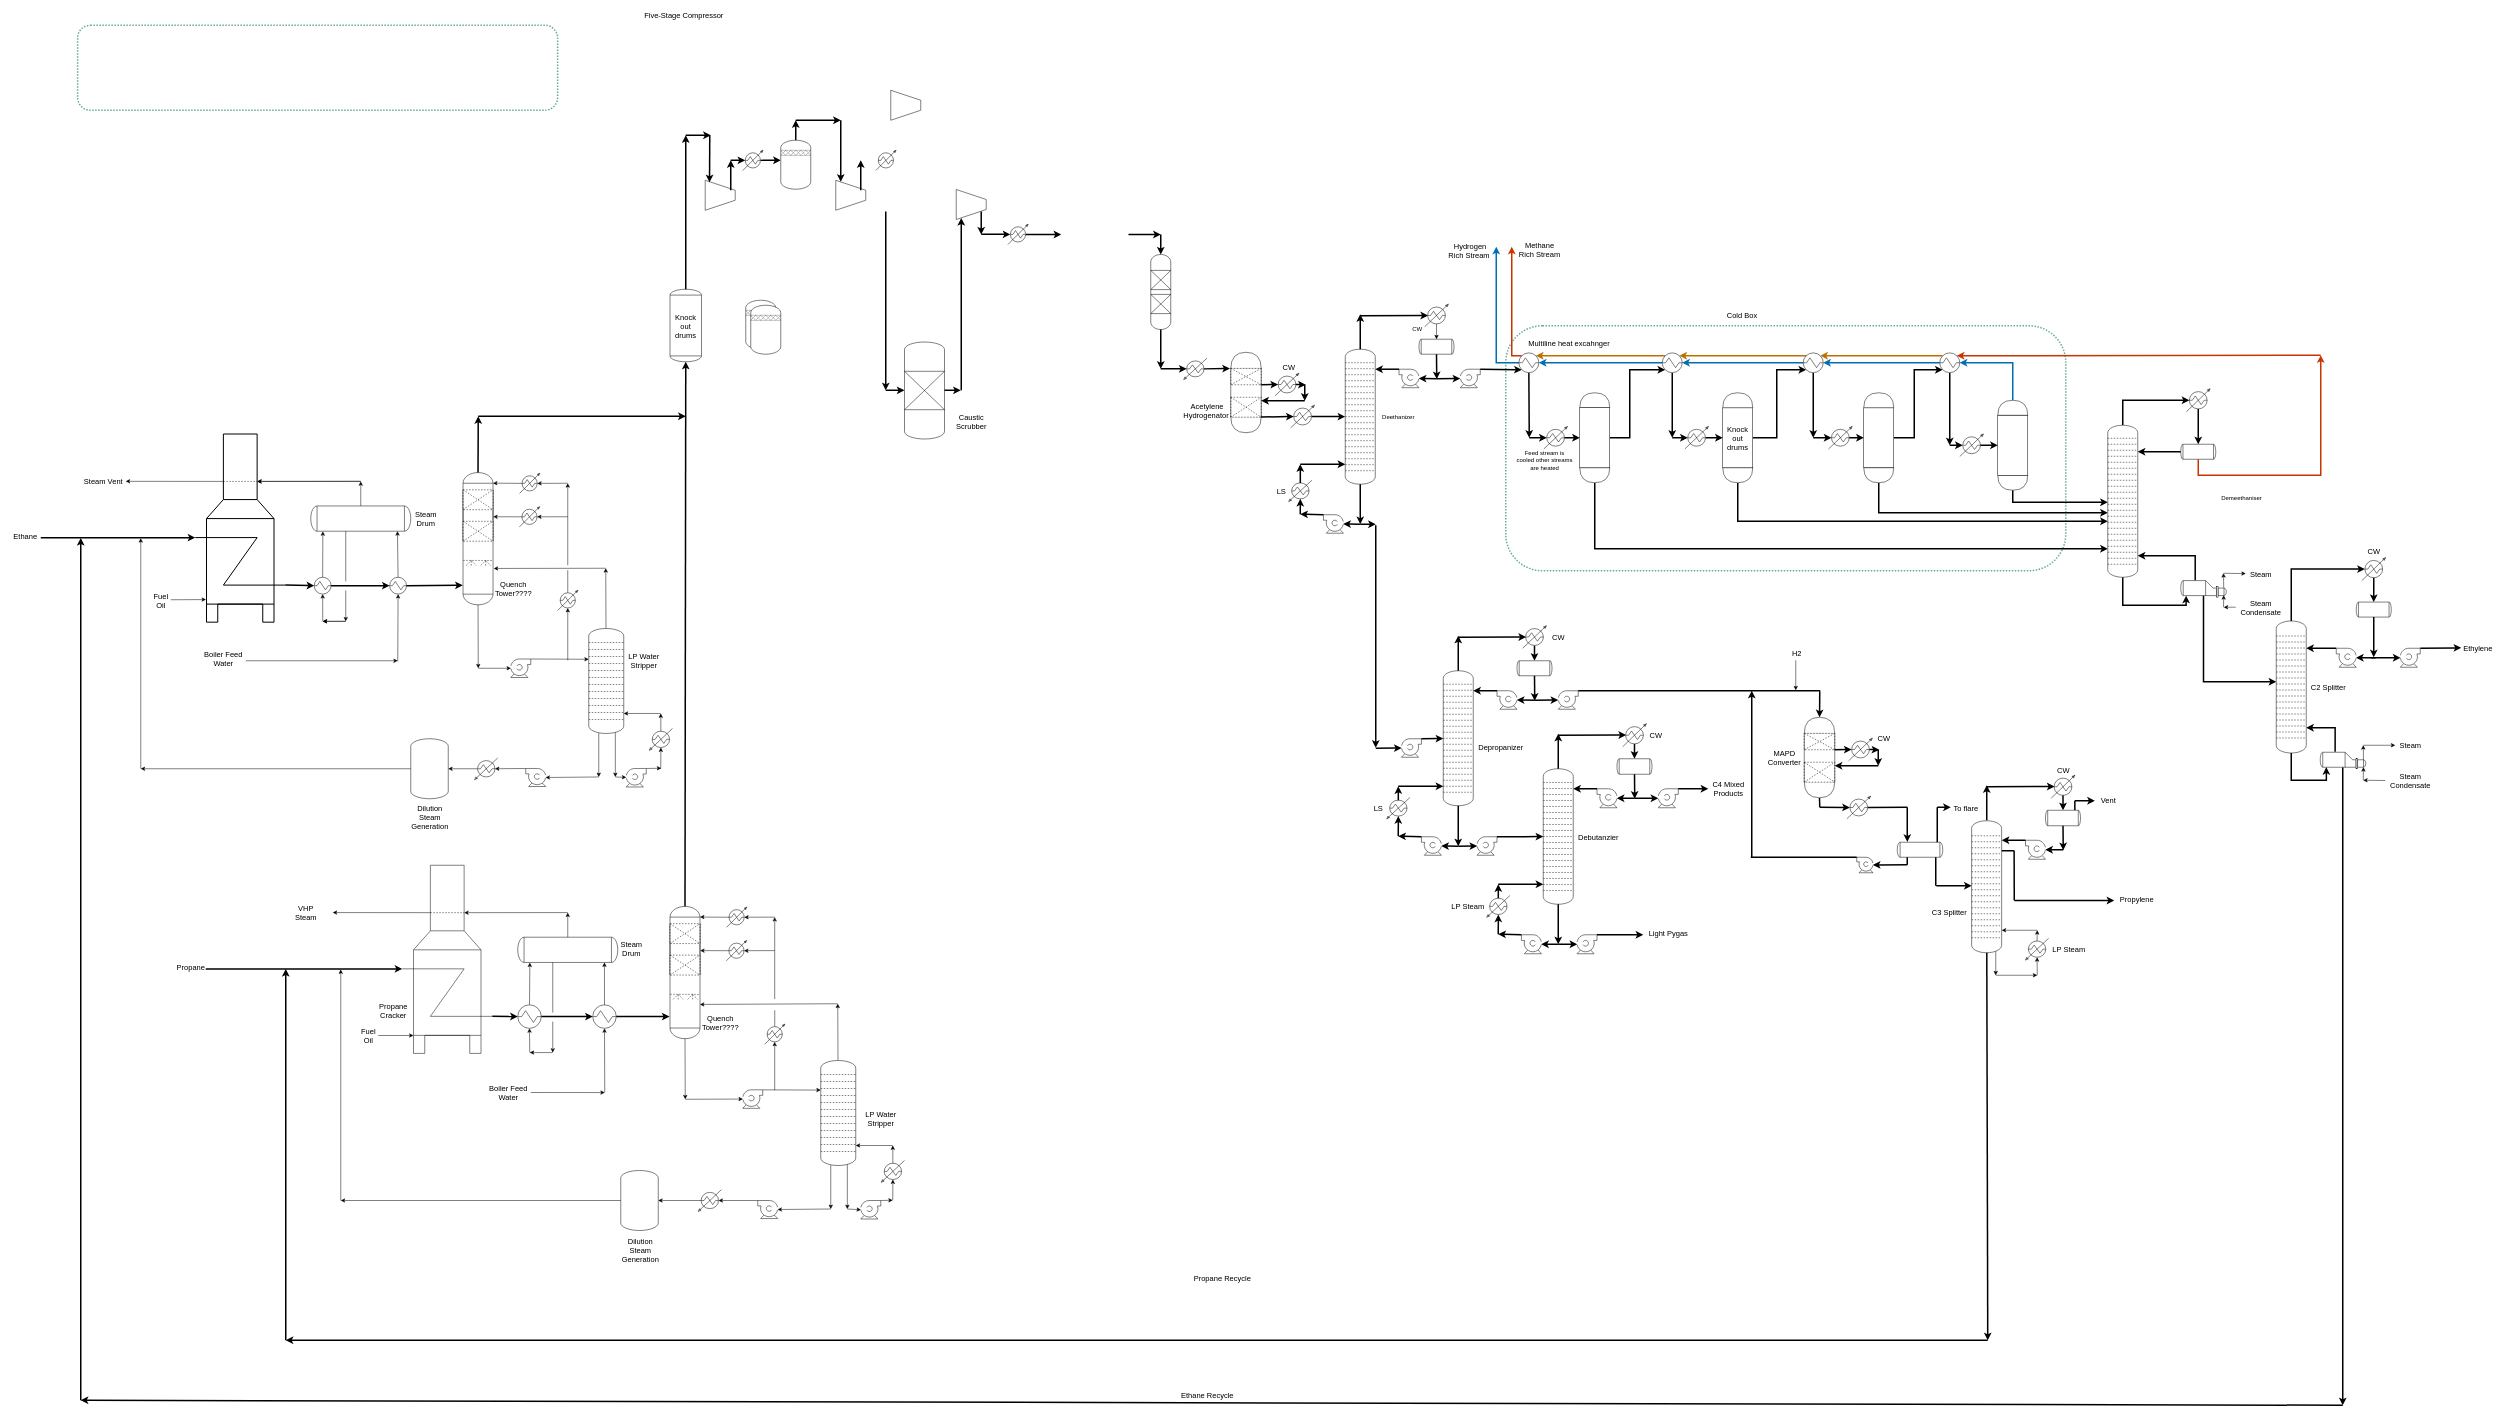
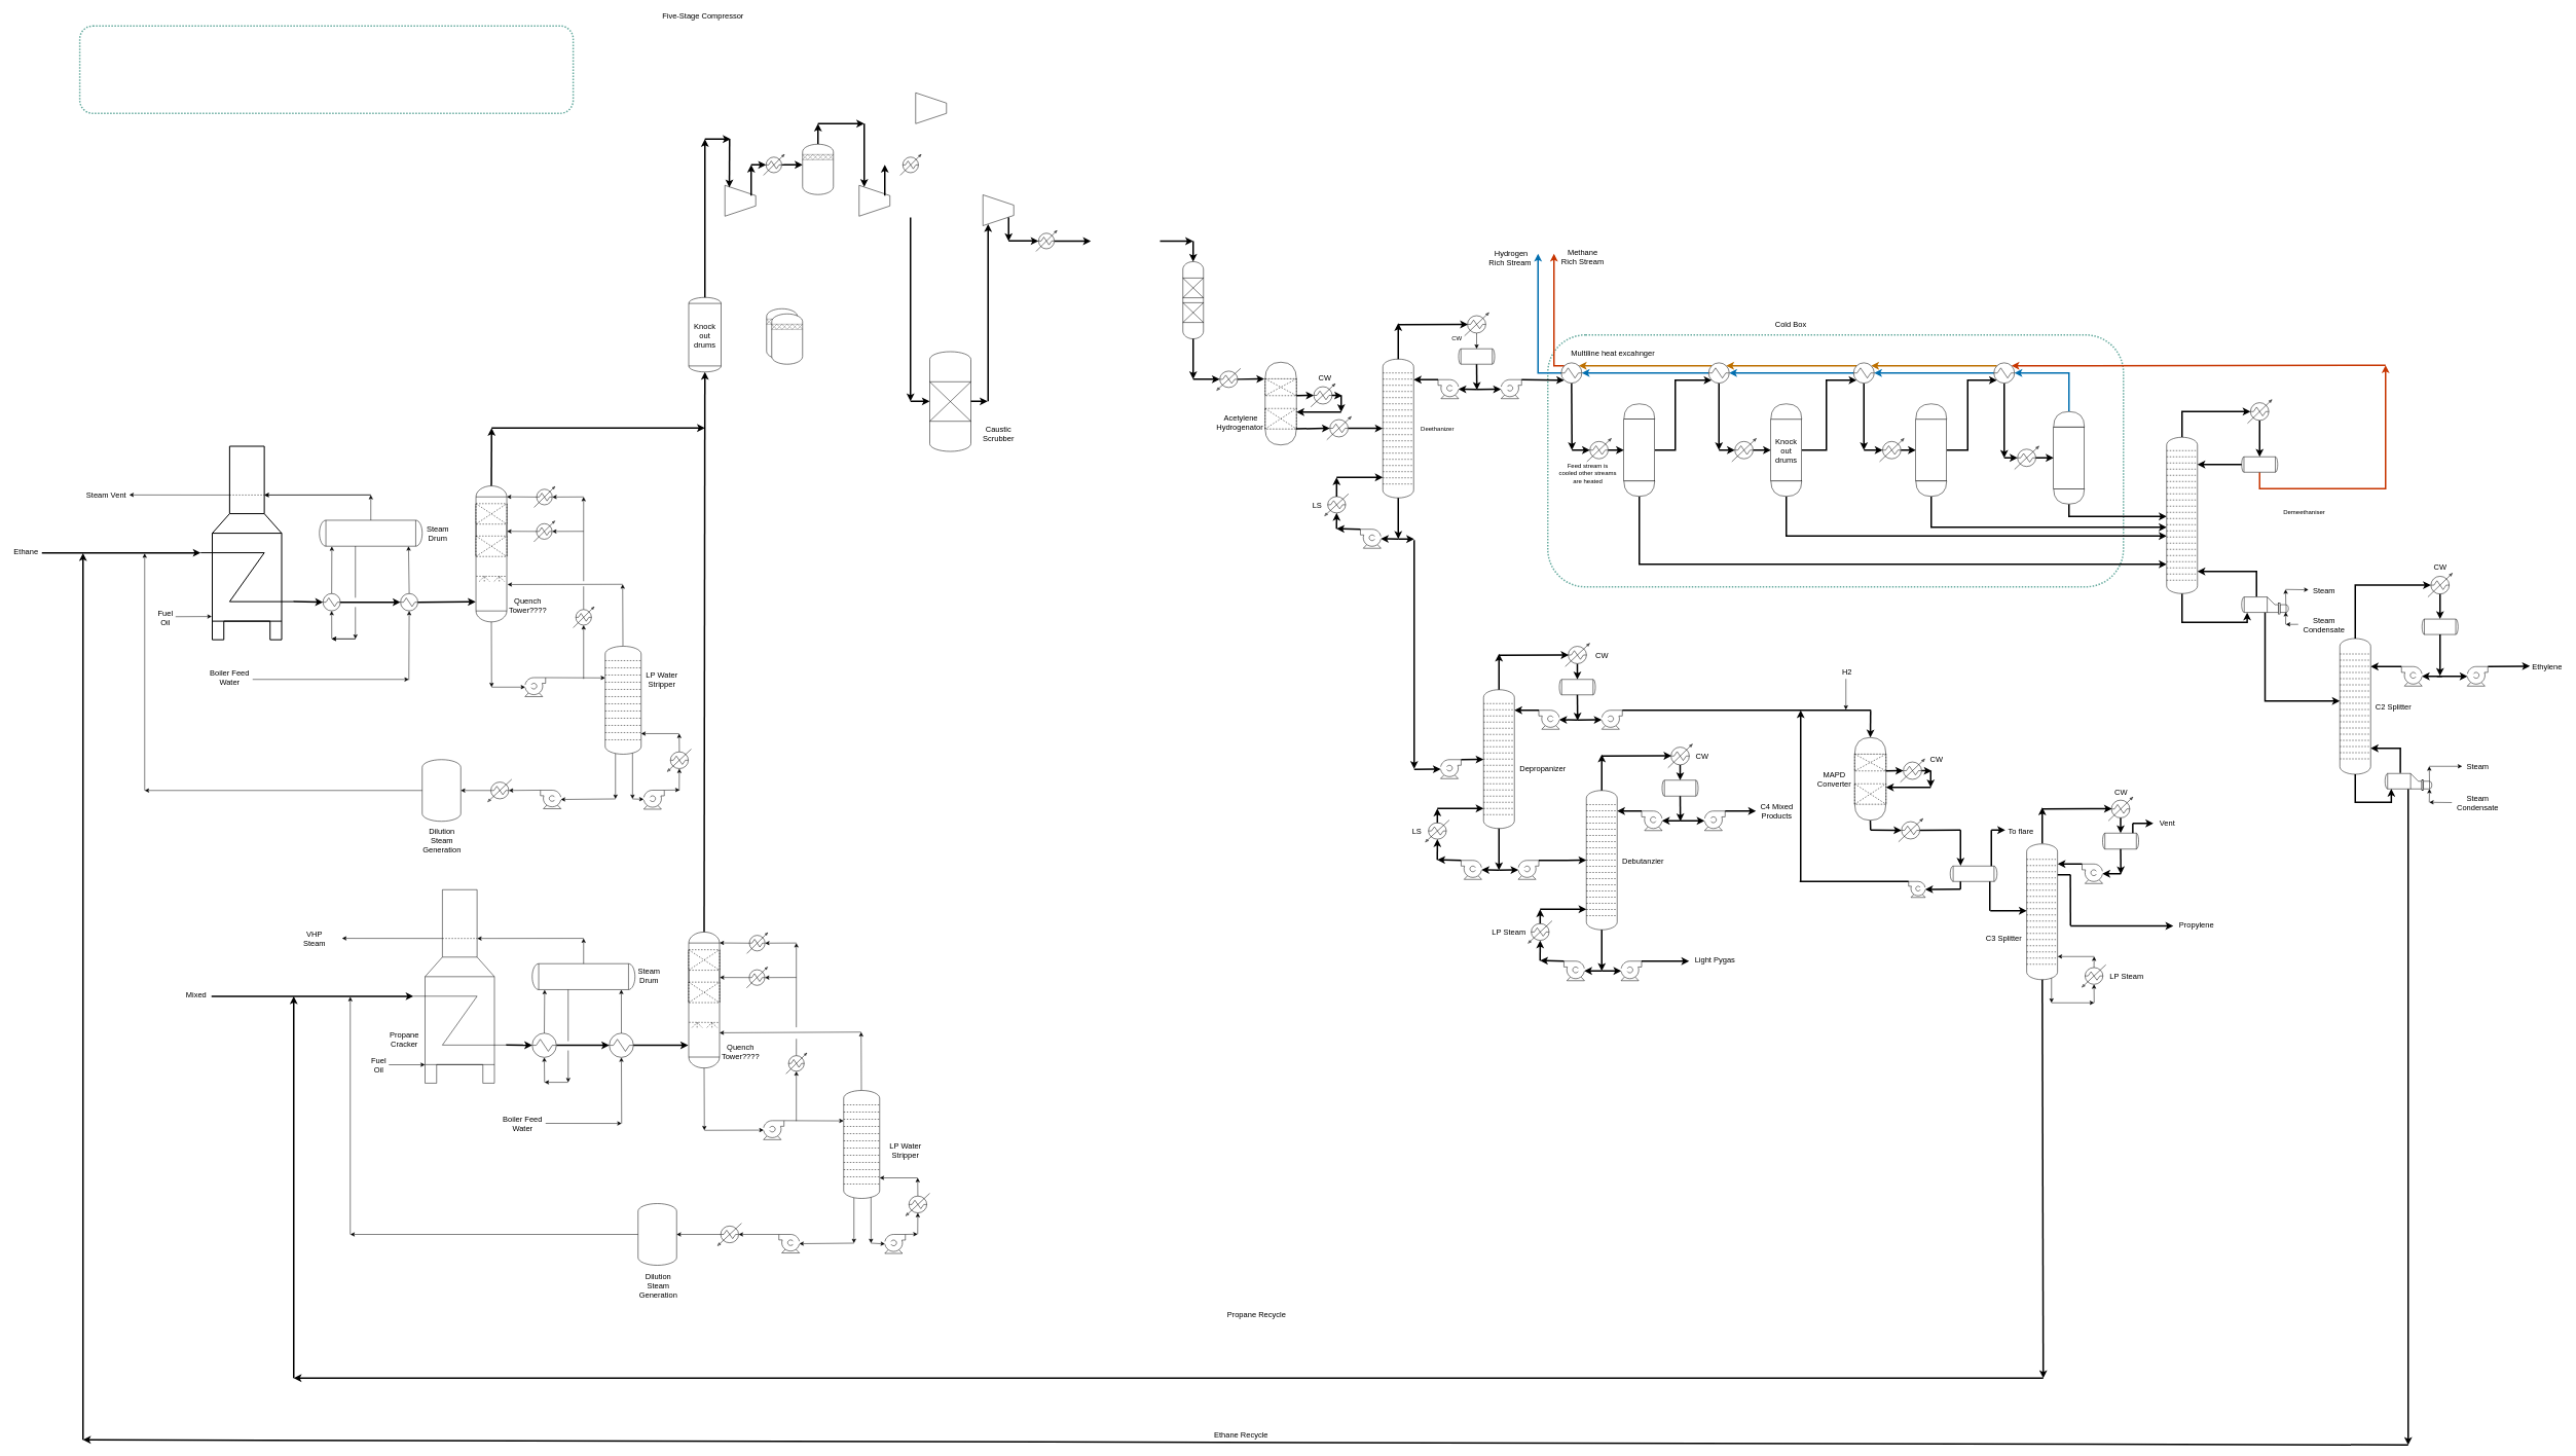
- <mxCell id="380" value="Propane" style="text;html=1;align=center;verticalAlign=middle;resizable=0;points=[];autosize=1;fontSize=15;" vertex="1" parent="1"><mxGeometry x="346" y="1924.41" width="70" height="20" as="geometry" /></mxCell>
+ <mxCell id="380" value="Mixed" style="text;html=1;align=center;verticalAlign=middle;resizable=0;points=[];autosize=1;fontSize=15;" vertex="1" parent="1"><mxGeometry x="346" y="1924.41" width="70" height="20" as="geometry" /></mxCell>
